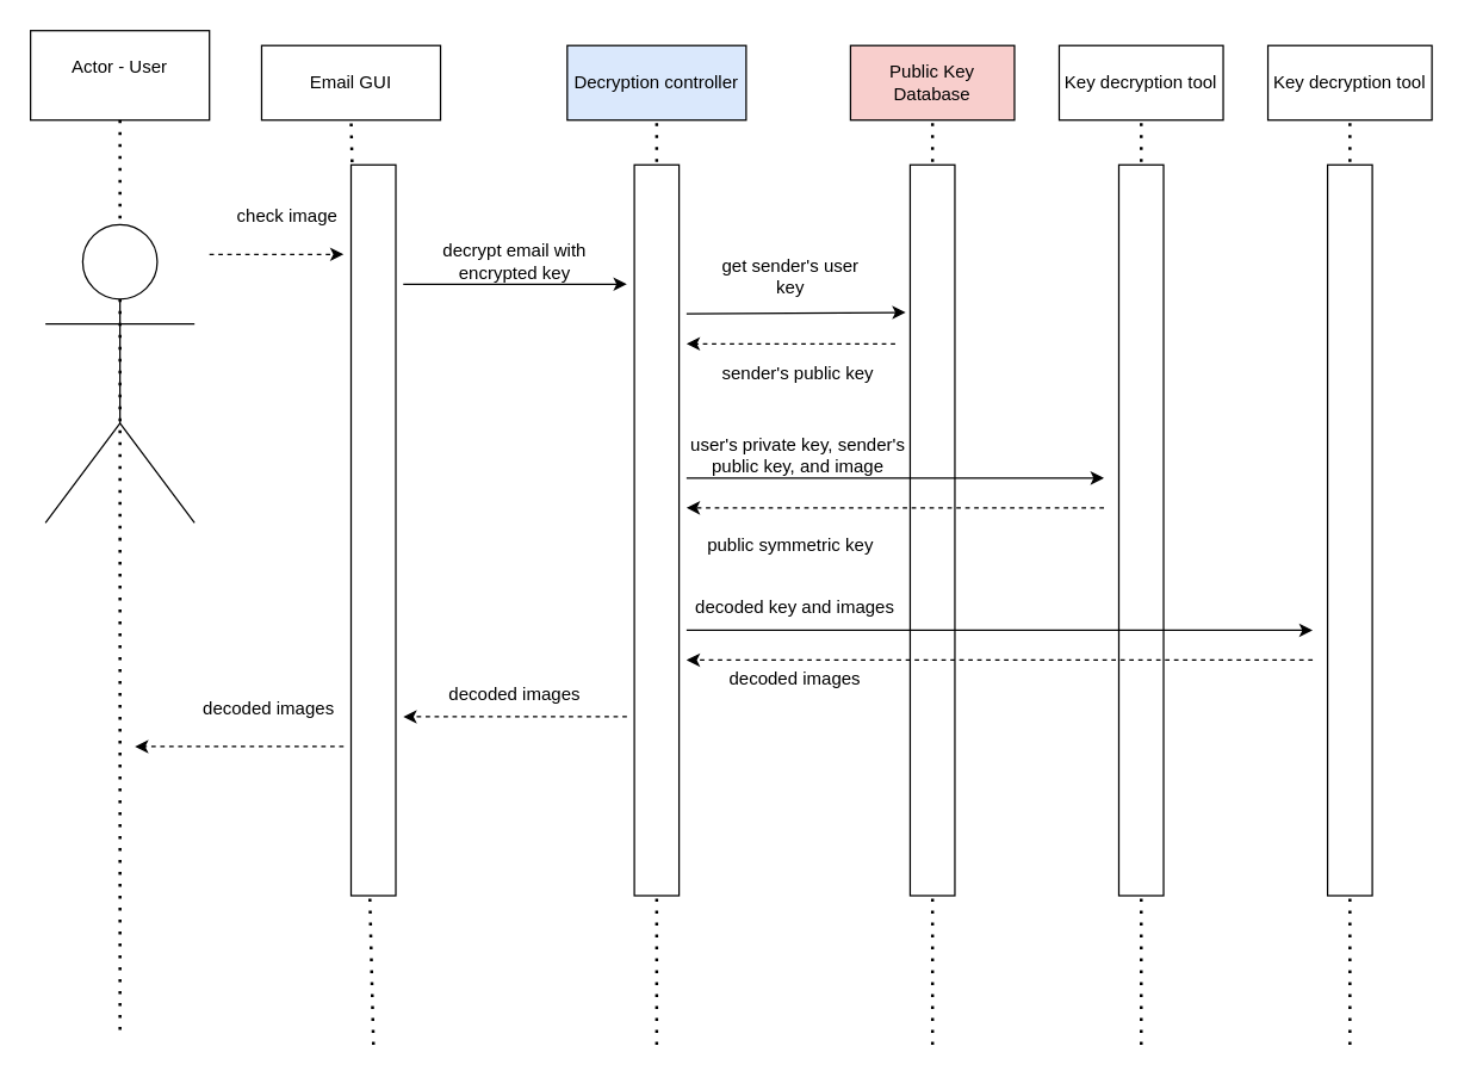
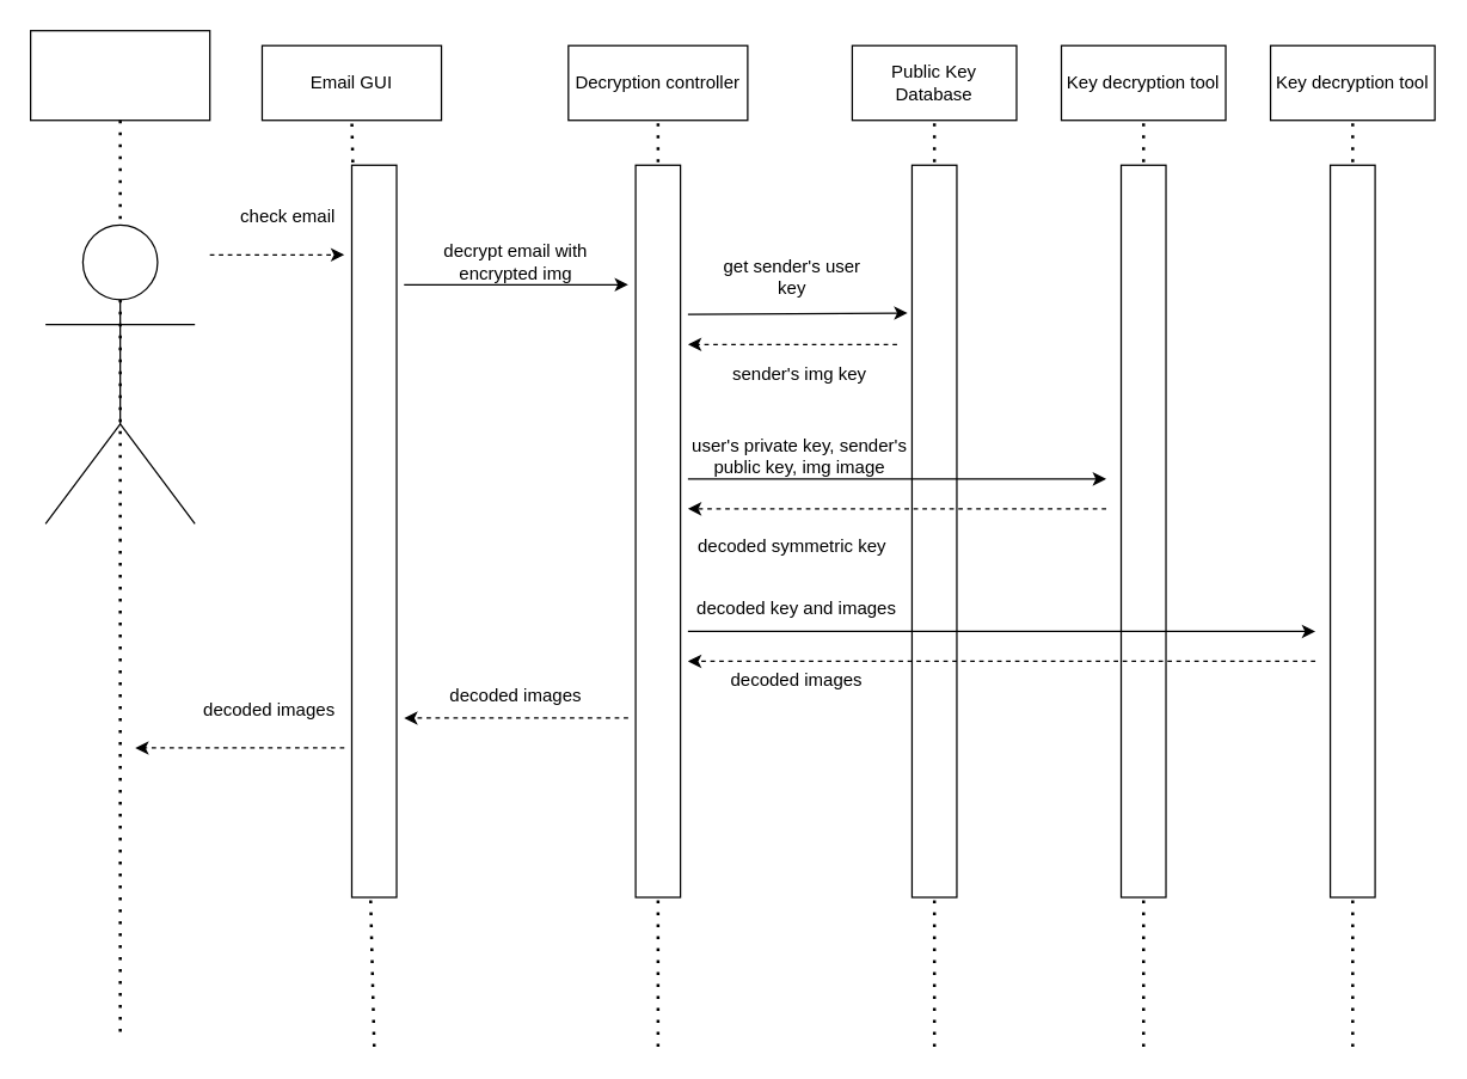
- <mxCell id="3" value="Actor - User" style="text;html=1;strokeColor=none;fillColor=none;align=center;verticalAlign=middle;whiteSpace=wrap;rounded=0;" vertex="1" parent="1"><mxGeometry x="35" y="30" width="90" height="30" as="geometry" /></mxCell>
- <mxCell id="5" value="Decryption controller" style="rounded=0;whiteSpace=wrap;html=1;fillColor=#dae8fc;" vertex="1" parent="1"><mxGeometry x="380" y="30" width="120" height="50" as="geometry" /></mxCell>
+ <mxCell id="5" value="Decryption controller" style="rounded=0;whiteSpace=wrap;html=1;" vertex="1" parent="1"><mxGeometry x="380" y="30" width="120" height="50" as="geometry" /></mxCell>
- <mxCell id="6" value="Public Key Database" style="rounded=0;whiteSpace=wrap;html=1;fillColor=#f8cecc;" vertex="1" parent="1"><mxGeometry x="570" y="30" width="110" height="50" as="geometry" /></mxCell>
+ <mxCell id="6" value="Public Key Database" style="rounded=0;whiteSpace=wrap;html=1;" vertex="1" parent="1"><mxGeometry x="570" y="30" width="110" height="50" as="geometry" /></mxCell>
- <mxCell id="13" value="check image" style="text;html=1;strokeColor=none;fillColor=none;align=center;verticalAlign=middle;whiteSpace=wrap;rounded=0;" vertex="1" parent="1"><mxGeometry x="150" y="130" width="85" height="30" as="geometry" /></mxCell>
+ <mxCell id="13" value="check email" style="text;html=1;strokeColor=none;fillColor=none;align=center;verticalAlign=middle;whiteSpace=wrap;rounded=0;" vertex="1" parent="1"><mxGeometry x="150" y="130" width="85" height="30" as="geometry" /></mxCell>
- <mxCell id="16" value="decrypt email with encrypted key" style="text;html=1;strokeColor=none;fillColor=none;align=center;verticalAlign=middle;whiteSpace=wrap;rounded=0;" vertex="1" parent="1"><mxGeometry x="280" y="160" width="130" height="30" as="geometry" /></mxCell>
+ <mxCell id="16" value="decrypt email with encrypted img" style="text;html=1;strokeColor=none;fillColor=none;align=center;verticalAlign=middle;whiteSpace=wrap;rounded=0;" vertex="1" parent="1"><mxGeometry x="280" y="160" width="130" height="30" as="geometry" /></mxCell>
- <mxCell id="21" value="sender's public key" style="text;html=1;strokeColor=none;fillColor=none;align=center;verticalAlign=middle;whiteSpace=wrap;rounded=0;" vertex="1" parent="1"><mxGeometry x="480" y="235" width="110" height="30" as="geometry" /></mxCell>
+ <mxCell id="21" value="sender's img key" style="text;html=1;strokeColor=none;fillColor=none;align=center;verticalAlign=middle;whiteSpace=wrap;rounded=0;" vertex="1" parent="1"><mxGeometry x="480" y="235" width="110" height="30" as="geometry" /></mxCell>
- <mxCell id="26" value="user's private key, sender's public key, and image" style="text;html=1;strokeColor=none;fillColor=none;align=center;verticalAlign=middle;whiteSpace=wrap;rounded=0;" vertex="1" parent="1"><mxGeometry x="460" y="290" width="150" height="30" as="geometry" /></mxCell>
+ <mxCell id="26" value="user's private key, sender's public key, img image" style="text;html=1;strokeColor=none;fillColor=none;align=center;verticalAlign=middle;whiteSpace=wrap;rounded=0;" vertex="1" parent="1"><mxGeometry x="460" y="290" width="150" height="30" as="geometry" /></mxCell>
- <mxCell id="28" value="public symmetric key" style="text;html=1;strokeColor=none;fillColor=none;align=center;verticalAlign=middle;whiteSpace=wrap;rounded=0;" vertex="1" parent="1"><mxGeometry x="460" y="350" width="140" height="30" as="geometry" /></mxCell>
+ <mxCell id="28" value="decoded symmetric key" style="text;html=1;strokeColor=none;fillColor=none;align=center;verticalAlign=middle;whiteSpace=wrap;rounded=0;" vertex="1" parent="1"><mxGeometry x="460" y="350" width="140" height="30" as="geometry" /></mxCell>
